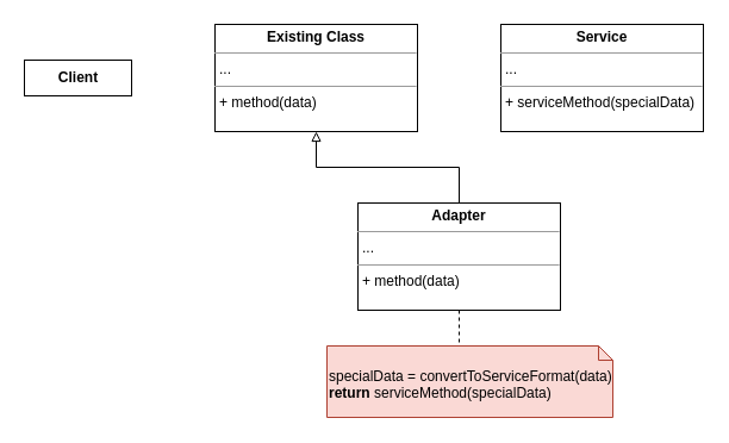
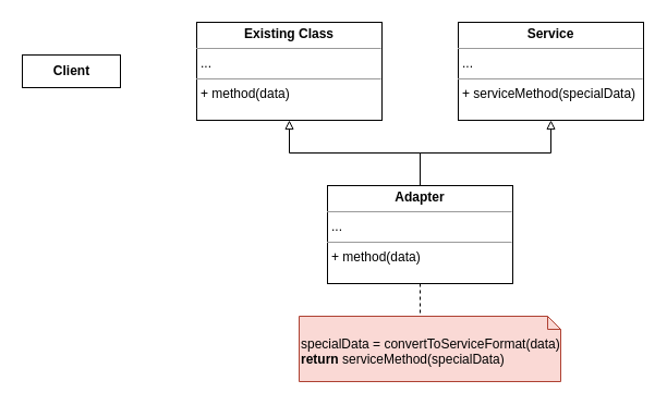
+ <mxCell id="8" style="edgeStyle=orthogonalEdgeStyle;rounded=0;orthogonalLoop=1;jettySize=auto;html=1;exitX=0.5;exitY=0;exitDx=0;exitDy=0;entryX=0.5;entryY=1;entryDx=0;entryDy=0;endArrow=block;endFill=0;" edge="1" parent="1" source="9" target="6"><mxGeometry relative="1" as="geometry" /></mxCell>
